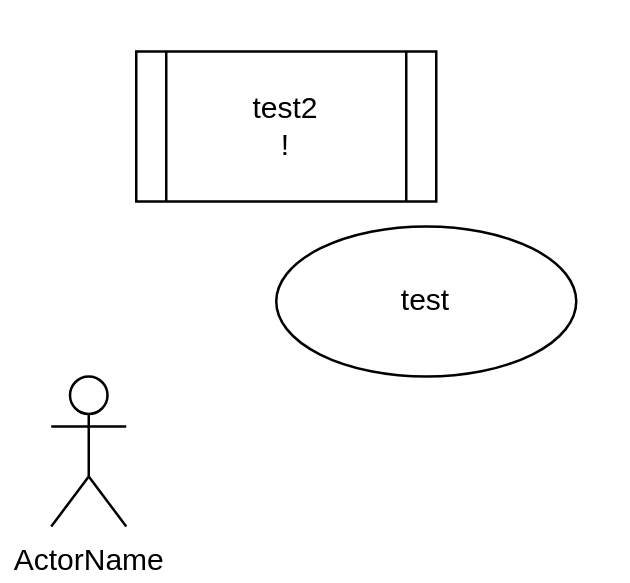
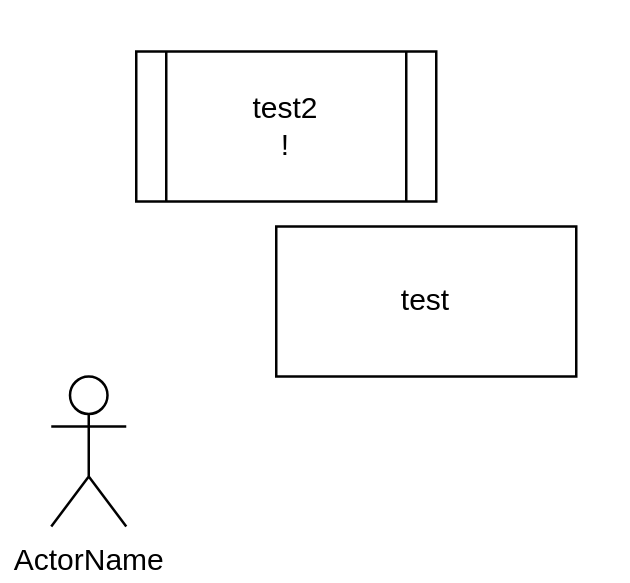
- <mxCell id="2" value="test" style="ellipse;whiteSpace=wrap;html=1;" parent="1" vertex="1"><mxGeometry x="110" y="90" width="120" height="60" as="geometry" /></mxCell>
+ <mxCell id="2" value="test" style="rounded=0;whiteSpace=wrap;html=1;" parent="1" vertex="1"><mxGeometry x="110" y="90" width="120" height="60" as="geometry" /></mxCell>
